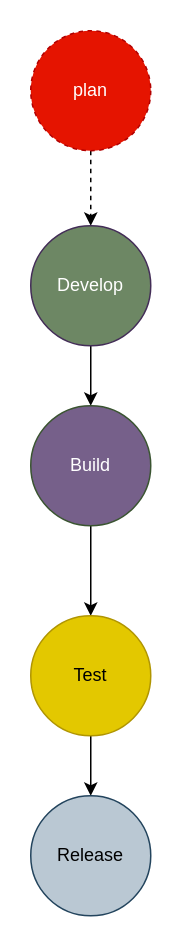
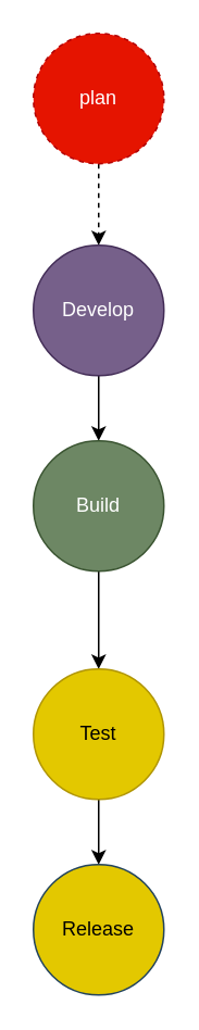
- <mxCell id="7" value="Develop" style="ellipse;whiteSpace=wrap;html=1;aspect=fixed;fillColor=#6d8764;fontColor=#ffffff;strokeColor=#432D57;" parent="1" vertex="1"><mxGeometry x="20" y="150" width="80" height="80" as="geometry" /></mxCell>
+ <mxCell id="7" value="Develop" style="ellipse;whiteSpace=wrap;html=1;aspect=fixed;fillColor=#76608a;fontColor=#ffffff;strokeColor=#432D57;" parent="1" vertex="1"><mxGeometry x="20" y="150" width="80" height="80" as="geometry" /></mxCell>
- <mxCell id="6" value="Build" style="ellipse;whiteSpace=wrap;html=1;aspect=fixed;fillColor=#76608a;fontColor=#ffffff;strokeColor=#3A5431;" parent="1" vertex="1"><mxGeometry x="20" y="270" width="80" height="80" as="geometry" /></mxCell>
+ <mxCell id="6" value="Build" style="ellipse;whiteSpace=wrap;html=1;aspect=fixed;fillColor=#6d8764;fontColor=#ffffff;strokeColor=#3A5431;" parent="1" vertex="1"><mxGeometry x="20" y="270" width="80" height="80" as="geometry" /></mxCell>
- <mxCell id="10" value="Release" style="ellipse;whiteSpace=wrap;html=1;aspect=fixed;fillColor=#bac8d3;strokeColor=#23445d;" parent="1" vertex="1"><mxGeometry x="20" y="530" width="80" height="80" as="geometry" /></mxCell>
+ <mxCell id="10" value="Release" style="ellipse;whiteSpace=wrap;html=1;aspect=fixed;fillColor=#e3c800;strokeColor=#23445d;" parent="1" vertex="1"><mxGeometry x="20" y="530" width="80" height="80" as="geometry" /></mxCell>
